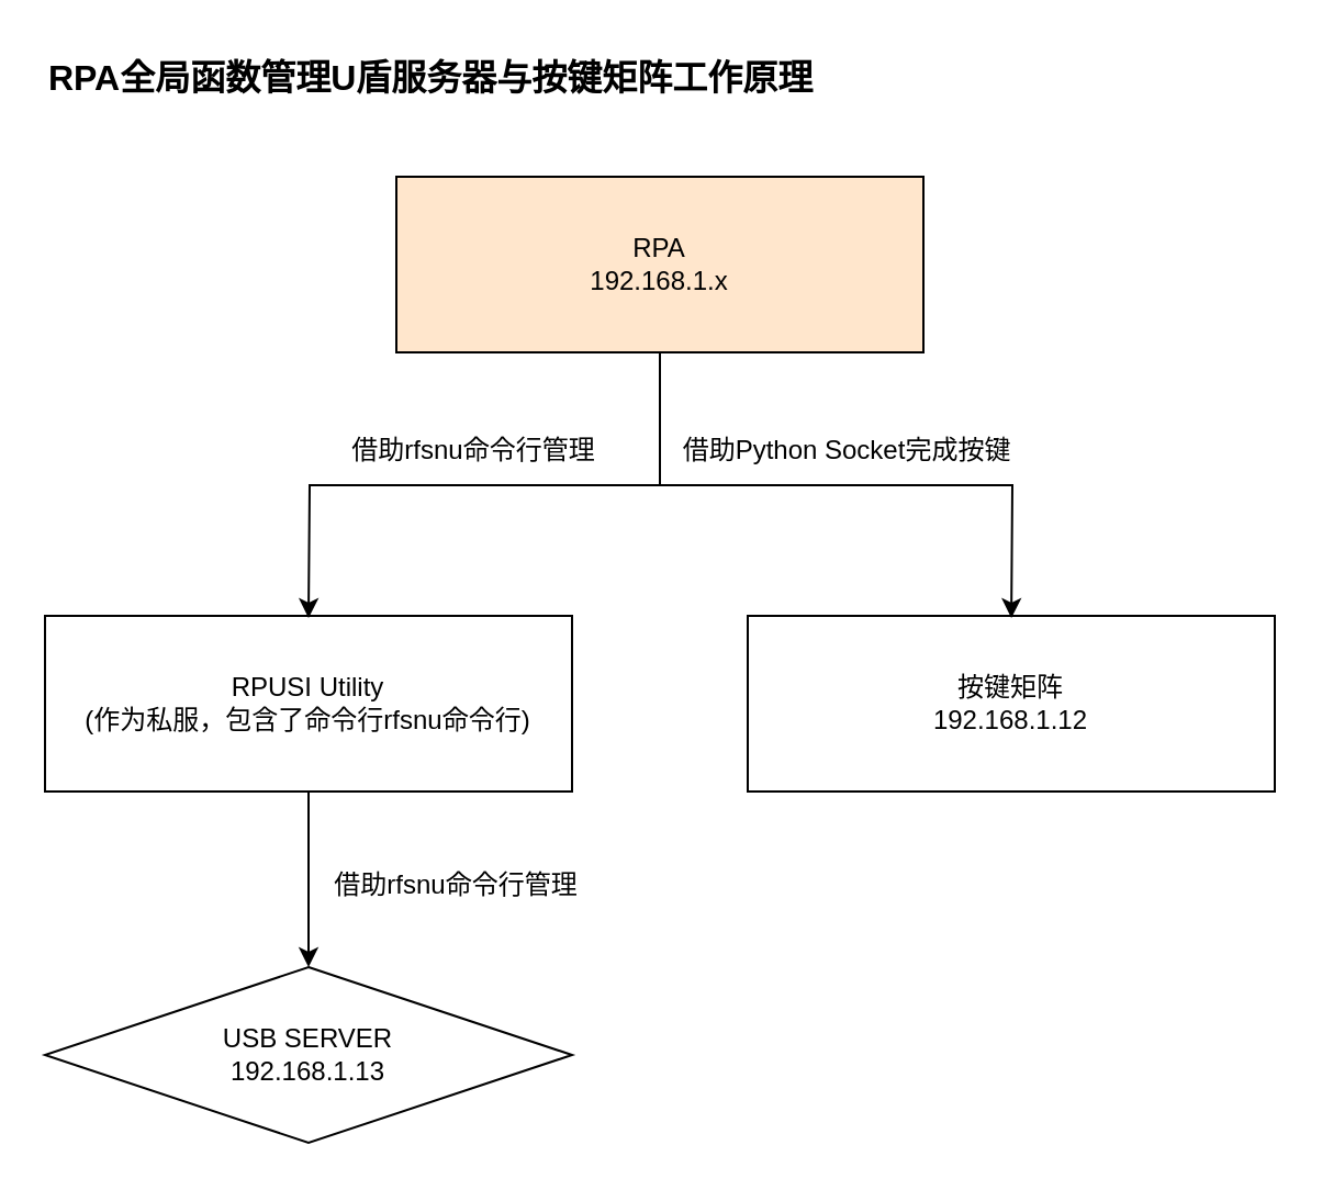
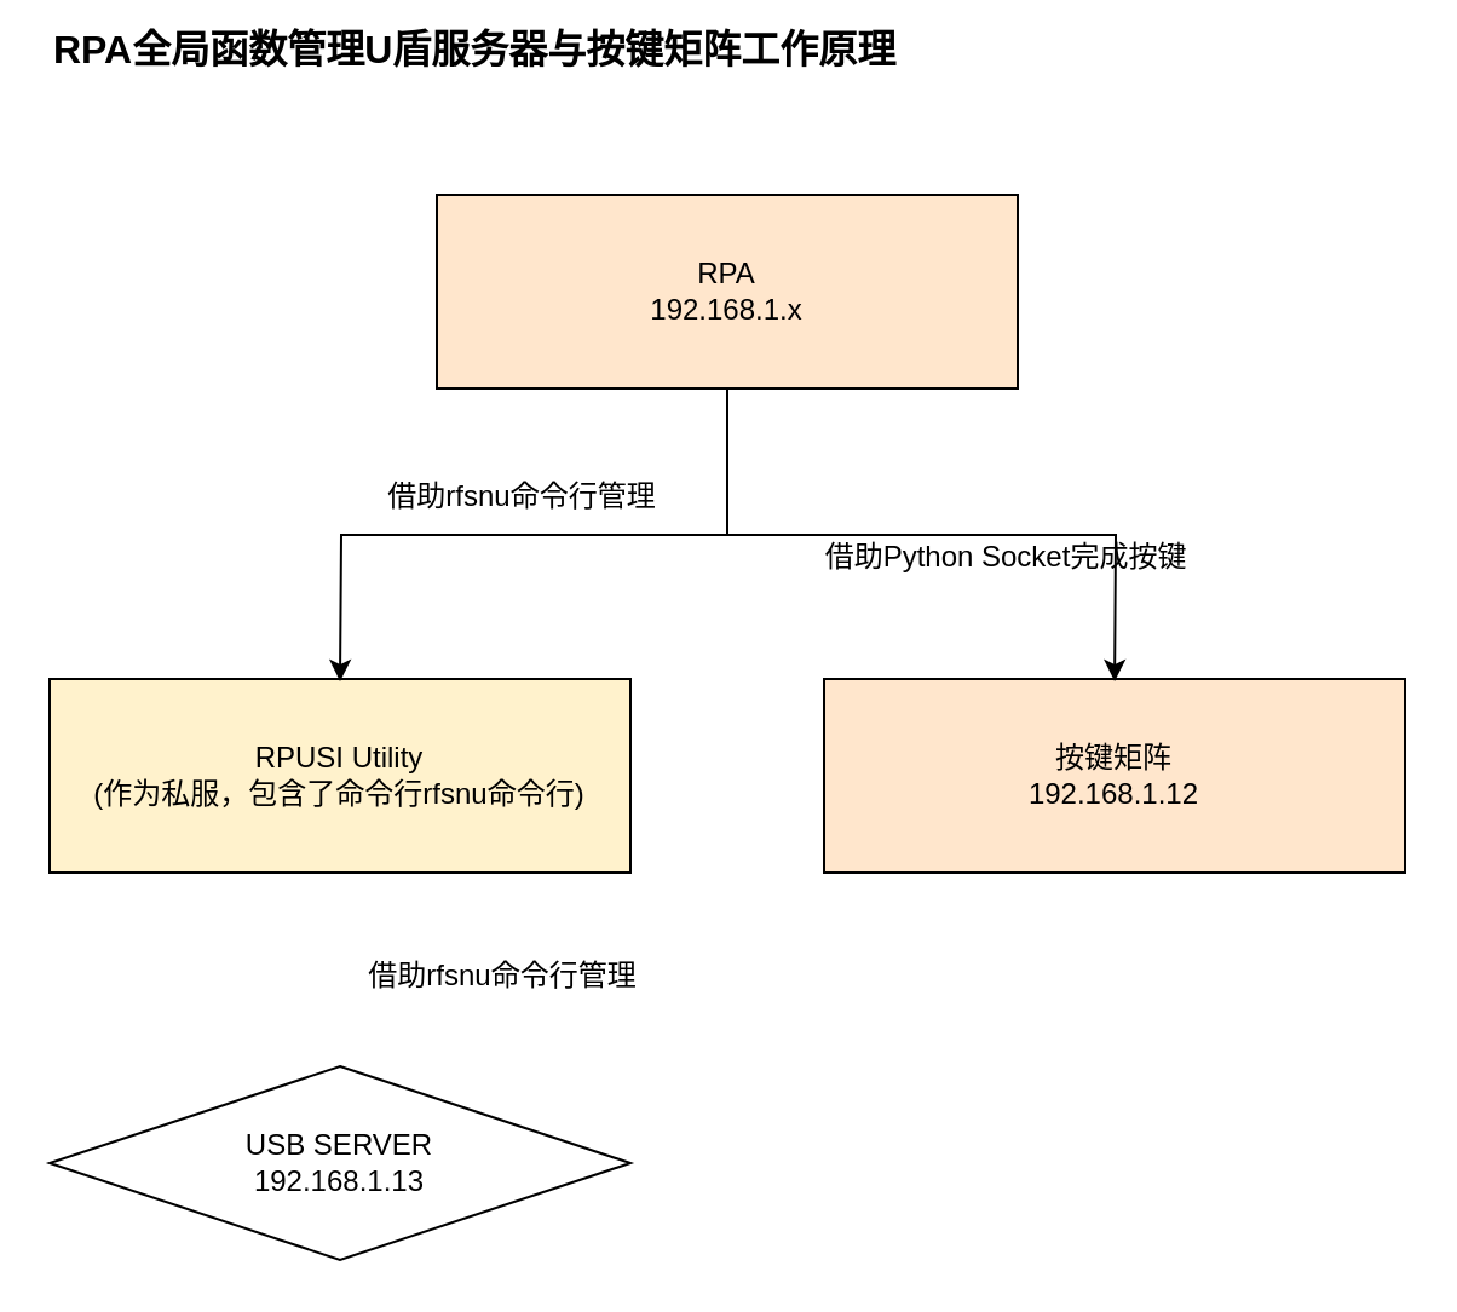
- <mxCell id="2" value="&lt;b style=&quot;font-size: 16px;&quot;&gt;RPA全局函数管理U盾服务器与按键矩阵工作原理&lt;/b&gt;" style="text;html=1;align=left;verticalAlign=middle;resizable=0;points=[];autosize=1;strokeColor=none;fillColor=none;fontSize=16;rounded=0;labelBackgroundColor=none;" parent="1" vertex="1"><mxGeometry x="20" y="20" width="370" height="30" as="geometry" /></mxCell>
+ <mxCell id="2" value="&lt;b style=&quot;font-size: 16px;&quot;&gt;RPA全局函数管理U盾服务器与按键矩阵工作原理&lt;/b&gt;" style="text;html=1;align=left;verticalAlign=middle;resizable=0;points=[];autosize=1;strokeColor=none;fillColor=none;fontSize=16;rounded=0;labelBackgroundColor=none;" parent="1" vertex="1"><mxGeometry x="20" y="5" width="370" height="30" as="geometry" /></mxCell>
- <mxCell id="12" value="借助Python Socket完成按键" style="text;html=1;align=center;verticalAlign=middle;resizable=0;points=[];autosize=1;strokeColor=none;fillColor=none;" vertex="1" parent="1"><mxGeometry x="300" y="190" width="170" height="30" as="geometry" /></mxCell>
+ <mxCell id="12" value="借助Python Socket完成按键" style="text;html=1;align=center;verticalAlign=middle;resizable=0;points=[];autosize=1;strokeColor=none;fillColor=none;" vertex="1" parent="1"><mxGeometry x="330" y="215" width="170" height="30" as="geometry" /></mxCell>
- <mxCell id="4" value="RPUSI Utility&lt;br&gt;(作为私服，包含了命令行rfsnu命令行)" style="rounded=0;whiteSpace=wrap;html=1;" parent="1" vertex="1"><mxGeometry x="20" y="280" width="240" height="80" as="geometry" /></mxCell>
+ <mxCell id="4" value="RPUSI Utility&lt;br&gt;(作为私服，包含了命令行rfsnu命令行)" style="rounded=0;whiteSpace=wrap;html=1;fillColor=#fff2cc;" parent="1" vertex="1"><mxGeometry x="20" y="280" width="240" height="80" as="geometry" /></mxCell>
- <mxCell id="5" value="按键矩阵&lt;br&gt;192.168.1.12" style="rounded=0;whiteSpace=wrap;html=1;" parent="1" vertex="1"><mxGeometry x="340" y="280" width="240" height="80" as="geometry" /></mxCell>
+ <mxCell id="5" value="按键矩阵&lt;br&gt;192.168.1.12" style="rounded=0;whiteSpace=wrap;html=1;fillColor=#ffe6cc;" parent="1" vertex="1"><mxGeometry x="340" y="280" width="240" height="80" as="geometry" /></mxCell>
- <mxCell id="3" value="" style="edgeStyle=orthogonalEdgeStyle;rounded=0;orthogonalLoop=1;jettySize=auto;html=1;" edge="1" parent="1" source="4" target="9"><mxGeometry relative="1" as="geometry" /></mxCell>
